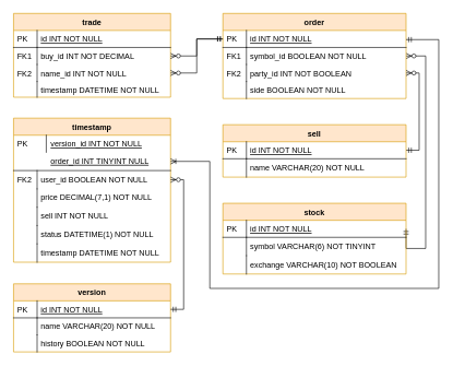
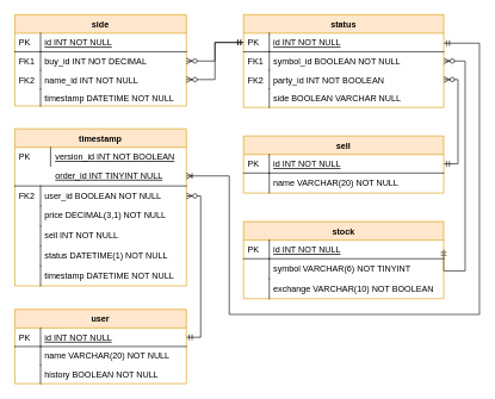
- <mxCell id="2" value="trade" style="swimlane;fontStyle=1;childLayout=stackLayout;horizontal=1;startSize=26;horizontalStack=0;resizeParent=1;resizeLast=0;collapsible=1;marginBottom=0;rounded=0;shadow=0;strokeWidth=1;fillColor=#ffe6cc;strokeColor=#d79b00;" parent="1" vertex="1"><mxGeometry x="20" y="20" width="240" height="128" as="geometry"><mxRectangle x="260" y="80" width="160" height="26" as="alternateBounds" /></mxGeometry></mxCell>
+ <mxCell id="2" value="side" style="swimlane;fontStyle=1;childLayout=stackLayout;horizontal=1;startSize=26;horizontalStack=0;resizeParent=1;resizeLast=0;collapsible=1;marginBottom=0;rounded=0;shadow=0;strokeWidth=1;fillColor=#ffe6cc;strokeColor=#d79b00;" parent="1" vertex="1"><mxGeometry x="20" y="20" width="240" height="128" as="geometry"><mxRectangle x="260" y="80" width="160" height="26" as="alternateBounds" /></mxGeometry></mxCell>
- <mxCell id="14" value="order" style="swimlane;fontStyle=1;childLayout=stackLayout;horizontal=1;startSize=26;horizontalStack=0;resizeParent=1;resizeLast=0;collapsible=1;marginBottom=0;rounded=0;shadow=0;strokeWidth=1;fillColor=#ffe6cc;strokeColor=#d79b00;" parent="1" vertex="1"><mxGeometry x="340" y="20" width="280" height="130" as="geometry"><mxRectangle x="260" y="80" width="160" height="26" as="alternateBounds" /></mxGeometry></mxCell>
+ <mxCell id="14" value="status" style="swimlane;fontStyle=1;childLayout=stackLayout;horizontal=1;startSize=26;horizontalStack=0;resizeParent=1;resizeLast=0;collapsible=1;marginBottom=0;rounded=0;shadow=0;strokeWidth=1;fillColor=#ffe6cc;strokeColor=#d79b00;" parent="1" vertex="1"><mxGeometry x="340" y="20" width="280" height="130" as="geometry"><mxRectangle x="260" y="80" width="160" height="26" as="alternateBounds" /></mxGeometry></mxCell>
- <mxCell id="21" value="side BOOLEAN NOT NULL" style="shape=partialRectangle;top=0;left=0;right=0;bottom=0;align=left;verticalAlign=top;fillColor=none;spacingLeft=40;spacingRight=4;overflow=hidden;rotatable=0;points=[[0,0.5],[1,0.5]];portConstraint=eastwest;dropTarget=0;rounded=0;shadow=0;strokeWidth=1;" parent="14" vertex="1"><mxGeometry y="104" width="280" height="26" as="geometry" /></mxCell>
+ <mxCell id="21" value="side BOOLEAN VARCHAR NULL" style="shape=partialRectangle;top=0;left=0;right=0;bottom=0;align=left;verticalAlign=top;fillColor=none;spacingLeft=40;spacingRight=4;overflow=hidden;rotatable=0;points=[[0,0.5],[1,0.5]];portConstraint=eastwest;dropTarget=0;rounded=0;shadow=0;strokeWidth=1;" parent="14" vertex="1"><mxGeometry y="104" width="280" height="26" as="geometry" /></mxCell>
- <mxCell id="25" value="version_id INT NOT NULL" style="shape=partialRectangle;top=0;left=0;right=0;bottom=0;align=left;verticalAlign=top;fillColor=none;spacingLeft=55;spacingRight=4;overflow=hidden;rotatable=0;points=[[0,0.5],[1,0.5]];portConstraint=eastwest;dropTarget=0;rounded=0;shadow=0;strokeWidth=1;fontStyle=4" parent="24" vertex="1"><mxGeometry y="26" width="240" height="26" as="geometry" /></mxCell>
+ <mxCell id="25" value="version_id INT NOT BOOLEAN" style="shape=partialRectangle;top=0;left=0;right=0;bottom=0;align=left;verticalAlign=top;fillColor=none;spacingLeft=55;spacingRight=4;overflow=hidden;rotatable=0;points=[[0,0.5],[1,0.5]];portConstraint=eastwest;dropTarget=0;rounded=0;shadow=0;strokeWidth=1;fontStyle=4" parent="24" vertex="1"><mxGeometry y="26" width="240" height="26" as="geometry" /></mxCell>
- <mxCell id="30" value="price DECIMAL(7,1) NOT NULL" style="shape=partialRectangle;top=0;left=0;right=0;bottom=0;align=left;verticalAlign=top;fillColor=none;spacingLeft=40;spacingRight=4;overflow=hidden;rotatable=0;points=[[0,0.5],[1,0.5]];portConstraint=eastwest;dropTarget=0;rounded=0;shadow=0;strokeWidth=1;" parent="24" vertex="1"><mxGeometry y="108" width="240" height="28" as="geometry" /></mxCell>
+ <mxCell id="30" value="price DECIMAL(3,1) NOT NULL" style="shape=partialRectangle;top=0;left=0;right=0;bottom=0;align=left;verticalAlign=top;fillColor=none;spacingLeft=40;spacingRight=4;overflow=hidden;rotatable=0;points=[[0,0.5],[1,0.5]];portConstraint=eastwest;dropTarget=0;rounded=0;shadow=0;strokeWidth=1;" parent="24" vertex="1"><mxGeometry y="108" width="240" height="28" as="geometry" /></mxCell>
- <mxCell id="38" value="version" style="swimlane;fontStyle=1;childLayout=stackLayout;horizontal=1;startSize=26;horizontalStack=0;resizeParent=1;resizeLast=0;collapsible=1;marginBottom=0;rounded=0;shadow=0;strokeWidth=1;fillColor=#ffe6cc;strokeColor=#d79b00;" parent="1" vertex="1"><mxGeometry x="20" y="433" width="240" height="104" as="geometry"><mxRectangle x="260" y="80" width="160" height="26" as="alternateBounds" /></mxGeometry></mxCell>
+ <mxCell id="38" value="user" style="swimlane;fontStyle=1;childLayout=stackLayout;horizontal=1;startSize=26;horizontalStack=0;resizeParent=1;resizeLast=0;collapsible=1;marginBottom=0;rounded=0;shadow=0;strokeWidth=1;fillColor=#ffe6cc;strokeColor=#d79b00;" parent="1" vertex="1"><mxGeometry x="20" y="433" width="240" height="104" as="geometry"><mxRectangle x="260" y="80" width="160" height="26" as="alternateBounds" /></mxGeometry></mxCell>
